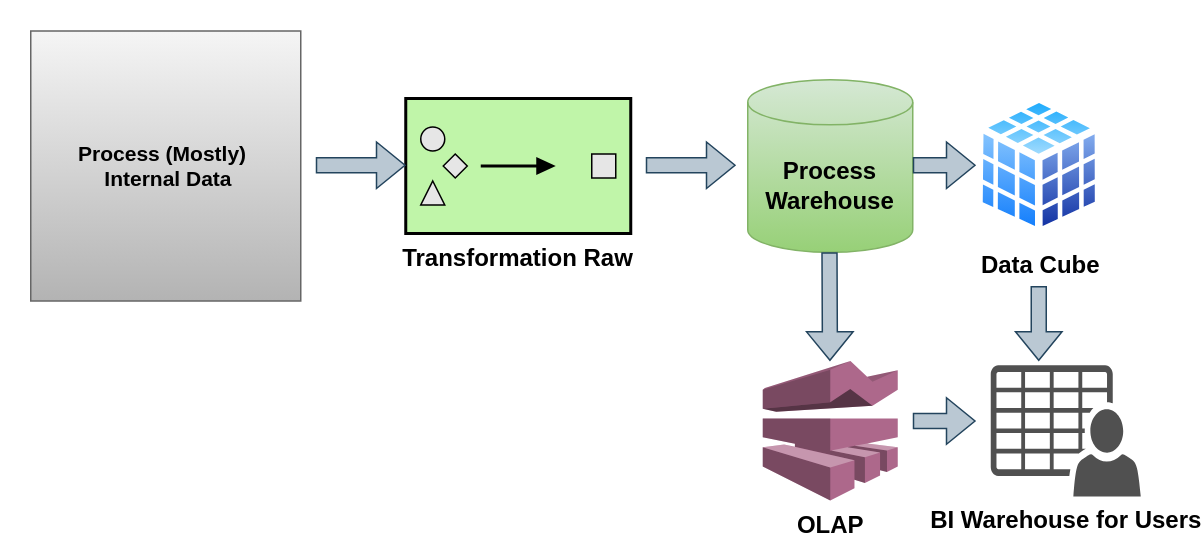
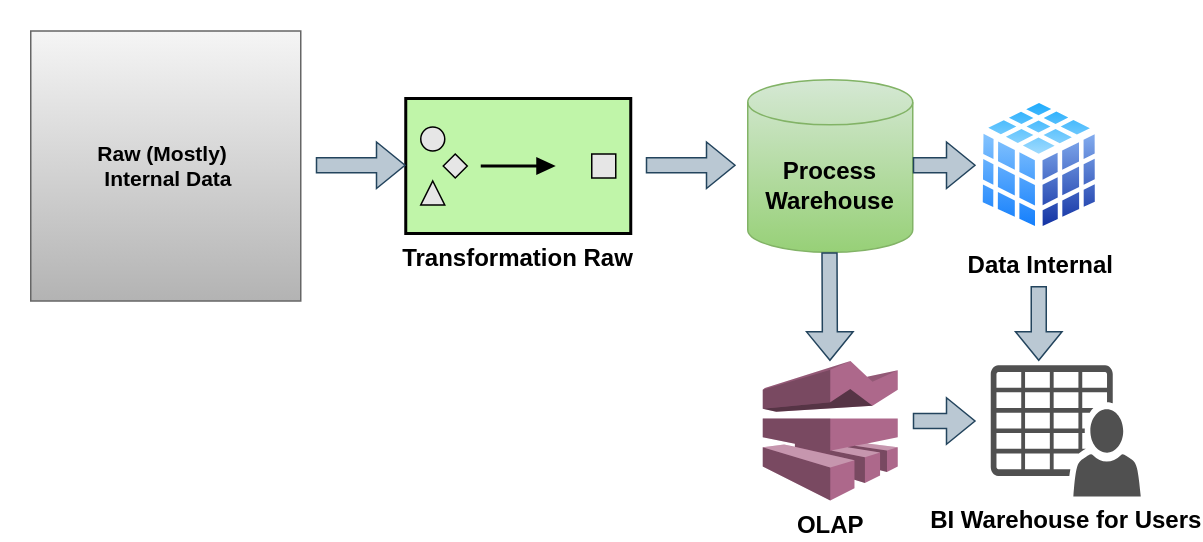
- <mxCell id="2" value="&lt;b style=&quot;font-size: 14px;&quot;&gt;Process (Mostly)&amp;nbsp;&lt;br&gt;&amp;nbsp;Internal Data&lt;/b&gt;" style="whiteSpace=wrap;html=1;aspect=fixed;fillColor=#f5f5f5;strokeColor=#666666;gradientColor=#b3b3b3;" parent="1" vertex="1"><mxGeometry x="20" y="20" width="180" height="180" as="geometry" /></mxCell>
+ <mxCell id="2" value="&lt;b style=&quot;font-size: 14px;&quot;&gt;Raw (Mostly)&amp;nbsp;&lt;br&gt;&amp;nbsp;Internal Data&lt;/b&gt;" style="whiteSpace=wrap;html=1;aspect=fixed;fillColor=#f5f5f5;strokeColor=#666666;gradientColor=#b3b3b3;" parent="1" vertex="1"><mxGeometry x="20" y="20" width="180" height="180" as="geometry" /></mxCell>
- <mxCell id="11" value="&lt;b&gt;Data Cube&lt;/b&gt;" style="aspect=fixed;perimeter=ellipsePerimeter;html=1;align=center;shadow=0;dashed=0;spacingTop=3;image;image=img/lib/active_directory/database_cube.svg;fontSize=16;" vertex="1" parent="1"><mxGeometry x="650" y="62.78" width="85" height="94.44" as="geometry" /></mxCell>
+ <mxCell id="11" value="&lt;b&gt;Data Internal&lt;/b&gt;" style="aspect=fixed;perimeter=ellipsePerimeter;html=1;align=center;shadow=0;dashed=0;spacingTop=3;image;image=img/lib/active_directory/database_cube.svg;fontSize=16;" vertex="1" parent="1"><mxGeometry x="650" y="62.78" width="85" height="94.44" as="geometry" /></mxCell>
